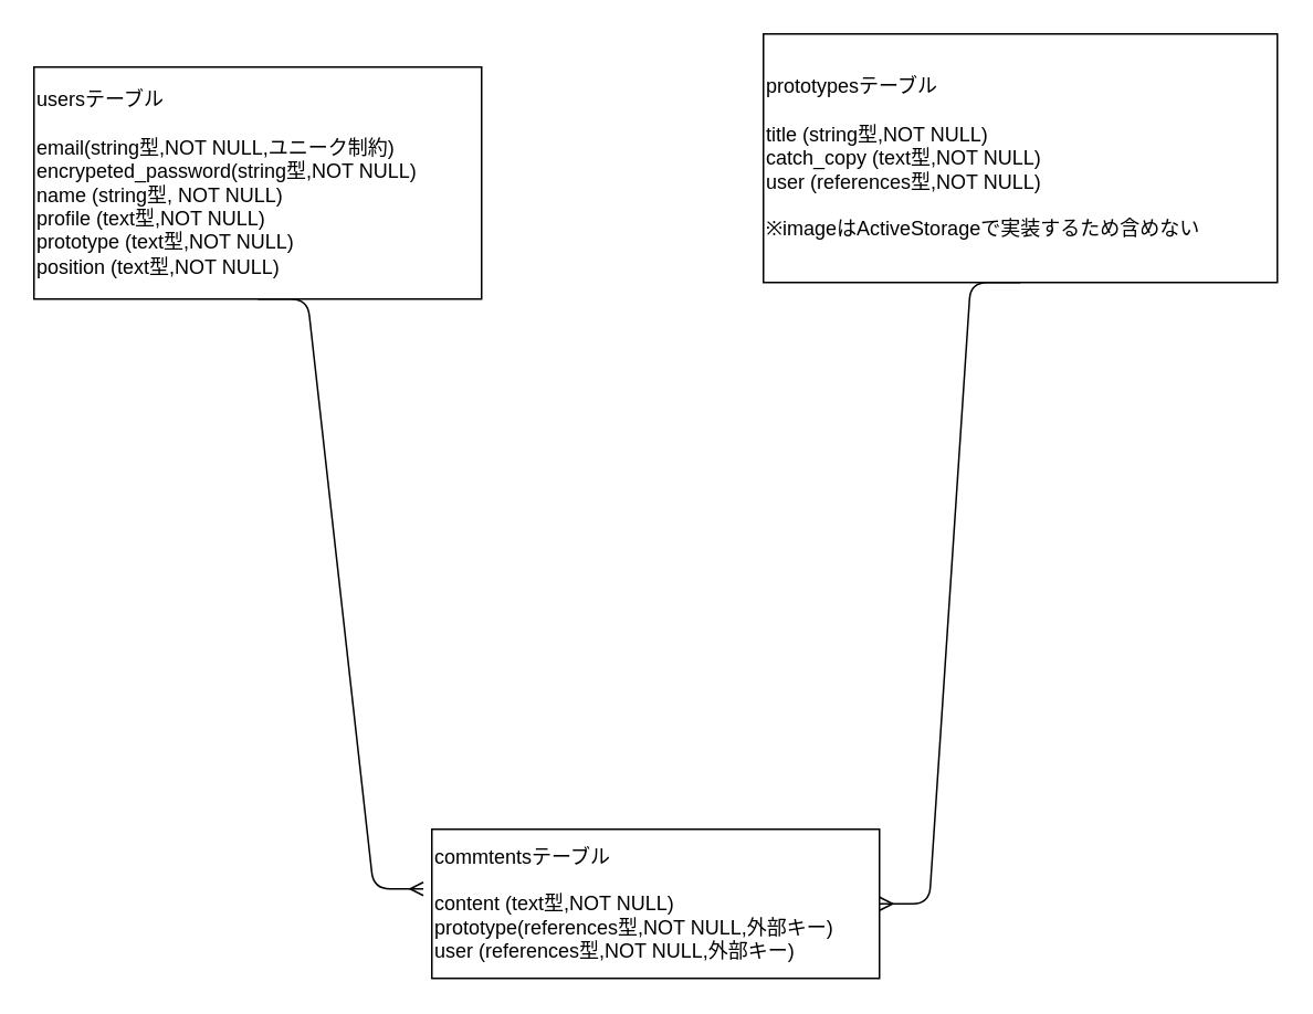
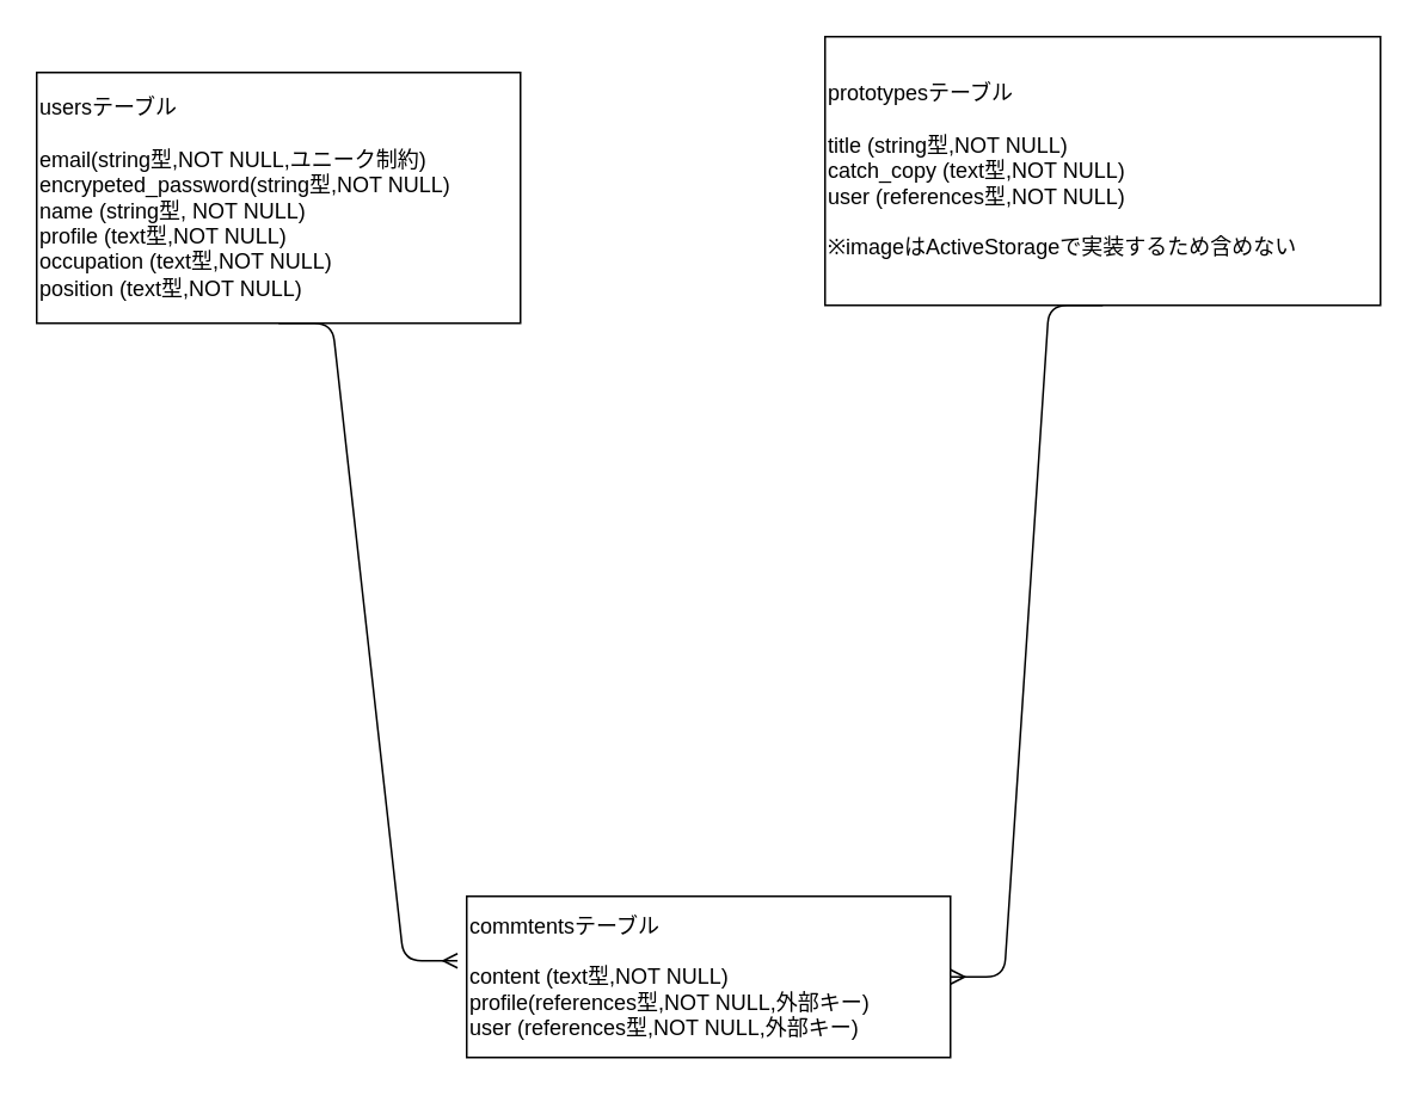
- <mxCell id="2" value="&lt;div&gt;&lt;span&gt;usersテーブル&lt;/span&gt;&lt;/div&gt;&lt;div&gt;&lt;br&gt;&lt;/div&gt;&lt;div&gt;&lt;span&gt;email(string型,NOT NULL,ユニーク制約)&lt;/span&gt;&lt;/div&gt;&lt;div&gt;&lt;span&gt;encrypeted_password(string型,NOT NULL)&lt;/span&gt;&lt;/div&gt;&lt;div&gt;&lt;span&gt;name (string型, NOT NULL)&lt;/span&gt;&lt;/div&gt;&lt;div&gt;&lt;span&gt;profile (text型,NOT NULL)&lt;/span&gt;&lt;/div&gt;&lt;div&gt;prototype (text型,NOT NULL)&lt;/div&gt;&lt;div&gt;position (text型,NOT NULL)&lt;/div&gt;" style="whiteSpace=wrap;html=1;align=left;" vertex="1" parent="1"><mxGeometry x="20" y="40" width="270" height="140" as="geometry" /></mxCell>
+ <mxCell id="2" value="&lt;div&gt;&lt;span&gt;usersテーブル&lt;/span&gt;&lt;/div&gt;&lt;div&gt;&lt;br&gt;&lt;/div&gt;&lt;div&gt;&lt;span&gt;email(string型,NOT NULL,ユニーク制約)&lt;/span&gt;&lt;/div&gt;&lt;div&gt;&lt;span&gt;encrypeted_password(string型,NOT NULL)&lt;/span&gt;&lt;/div&gt;&lt;div&gt;&lt;span&gt;name (string型, NOT NULL)&lt;/span&gt;&lt;/div&gt;&lt;div&gt;&lt;span&gt;profile (text型,NOT NULL)&lt;/span&gt;&lt;/div&gt;&lt;div&gt;occupation (text型,NOT NULL)&lt;/div&gt;&lt;div&gt;position (text型,NOT NULL)&lt;/div&gt;" style="whiteSpace=wrap;html=1;align=left;" vertex="1" parent="1"><mxGeometry x="20" y="40" width="270" height="140" as="geometry" /></mxCell>
- <mxCell id="4" value="commtentsテーブル&lt;br&gt;&lt;br&gt;content (text型,NOT NULL)&lt;br&gt;prototype(references型,NOT NULL,外部キー)&lt;br&gt;user (references型,NOT NULL,外部キー)" style="whiteSpace=wrap;html=1;align=left;" vertex="1" parent="1"><mxGeometry x="260" y="500" width="270" height="90" as="geometry" /></mxCell>
+ <mxCell id="4" value="commtentsテーブル&lt;br&gt;&lt;br&gt;content (text型,NOT NULL)&lt;br&gt;profile(references型,NOT NULL,外部キー)&lt;br&gt;user (references型,NOT NULL,外部キー)" style="whiteSpace=wrap;html=1;align=left;" vertex="1" parent="1"><mxGeometry x="260" y="500" width="270" height="90" as="geometry" /></mxCell>
